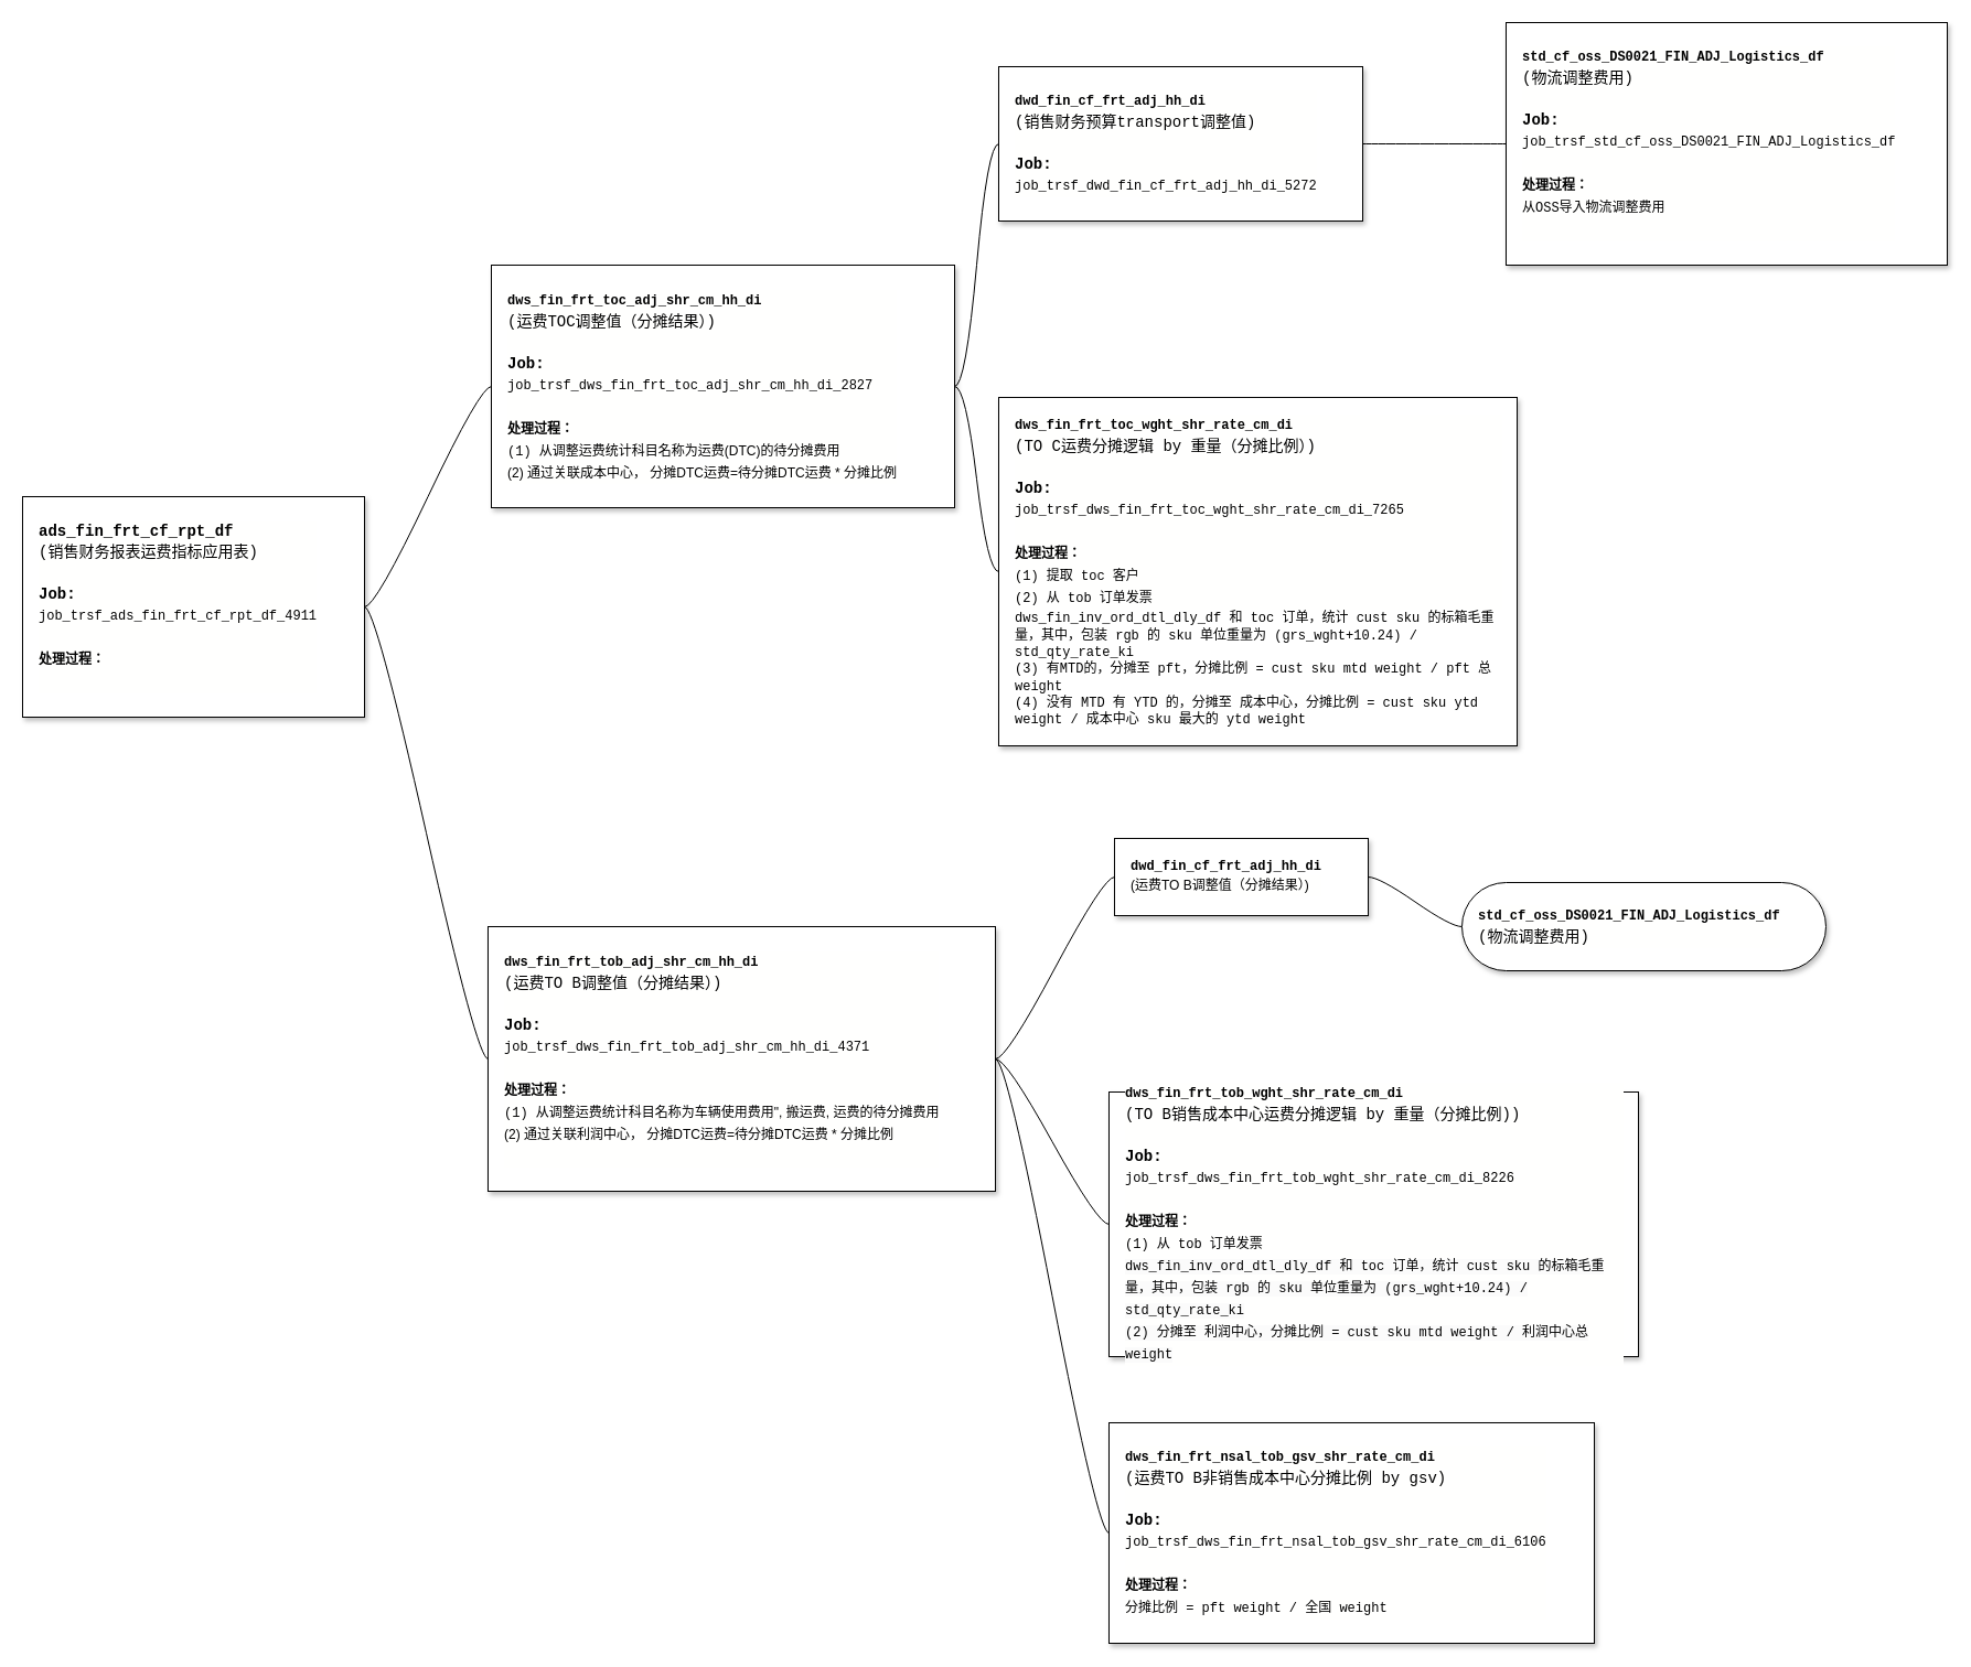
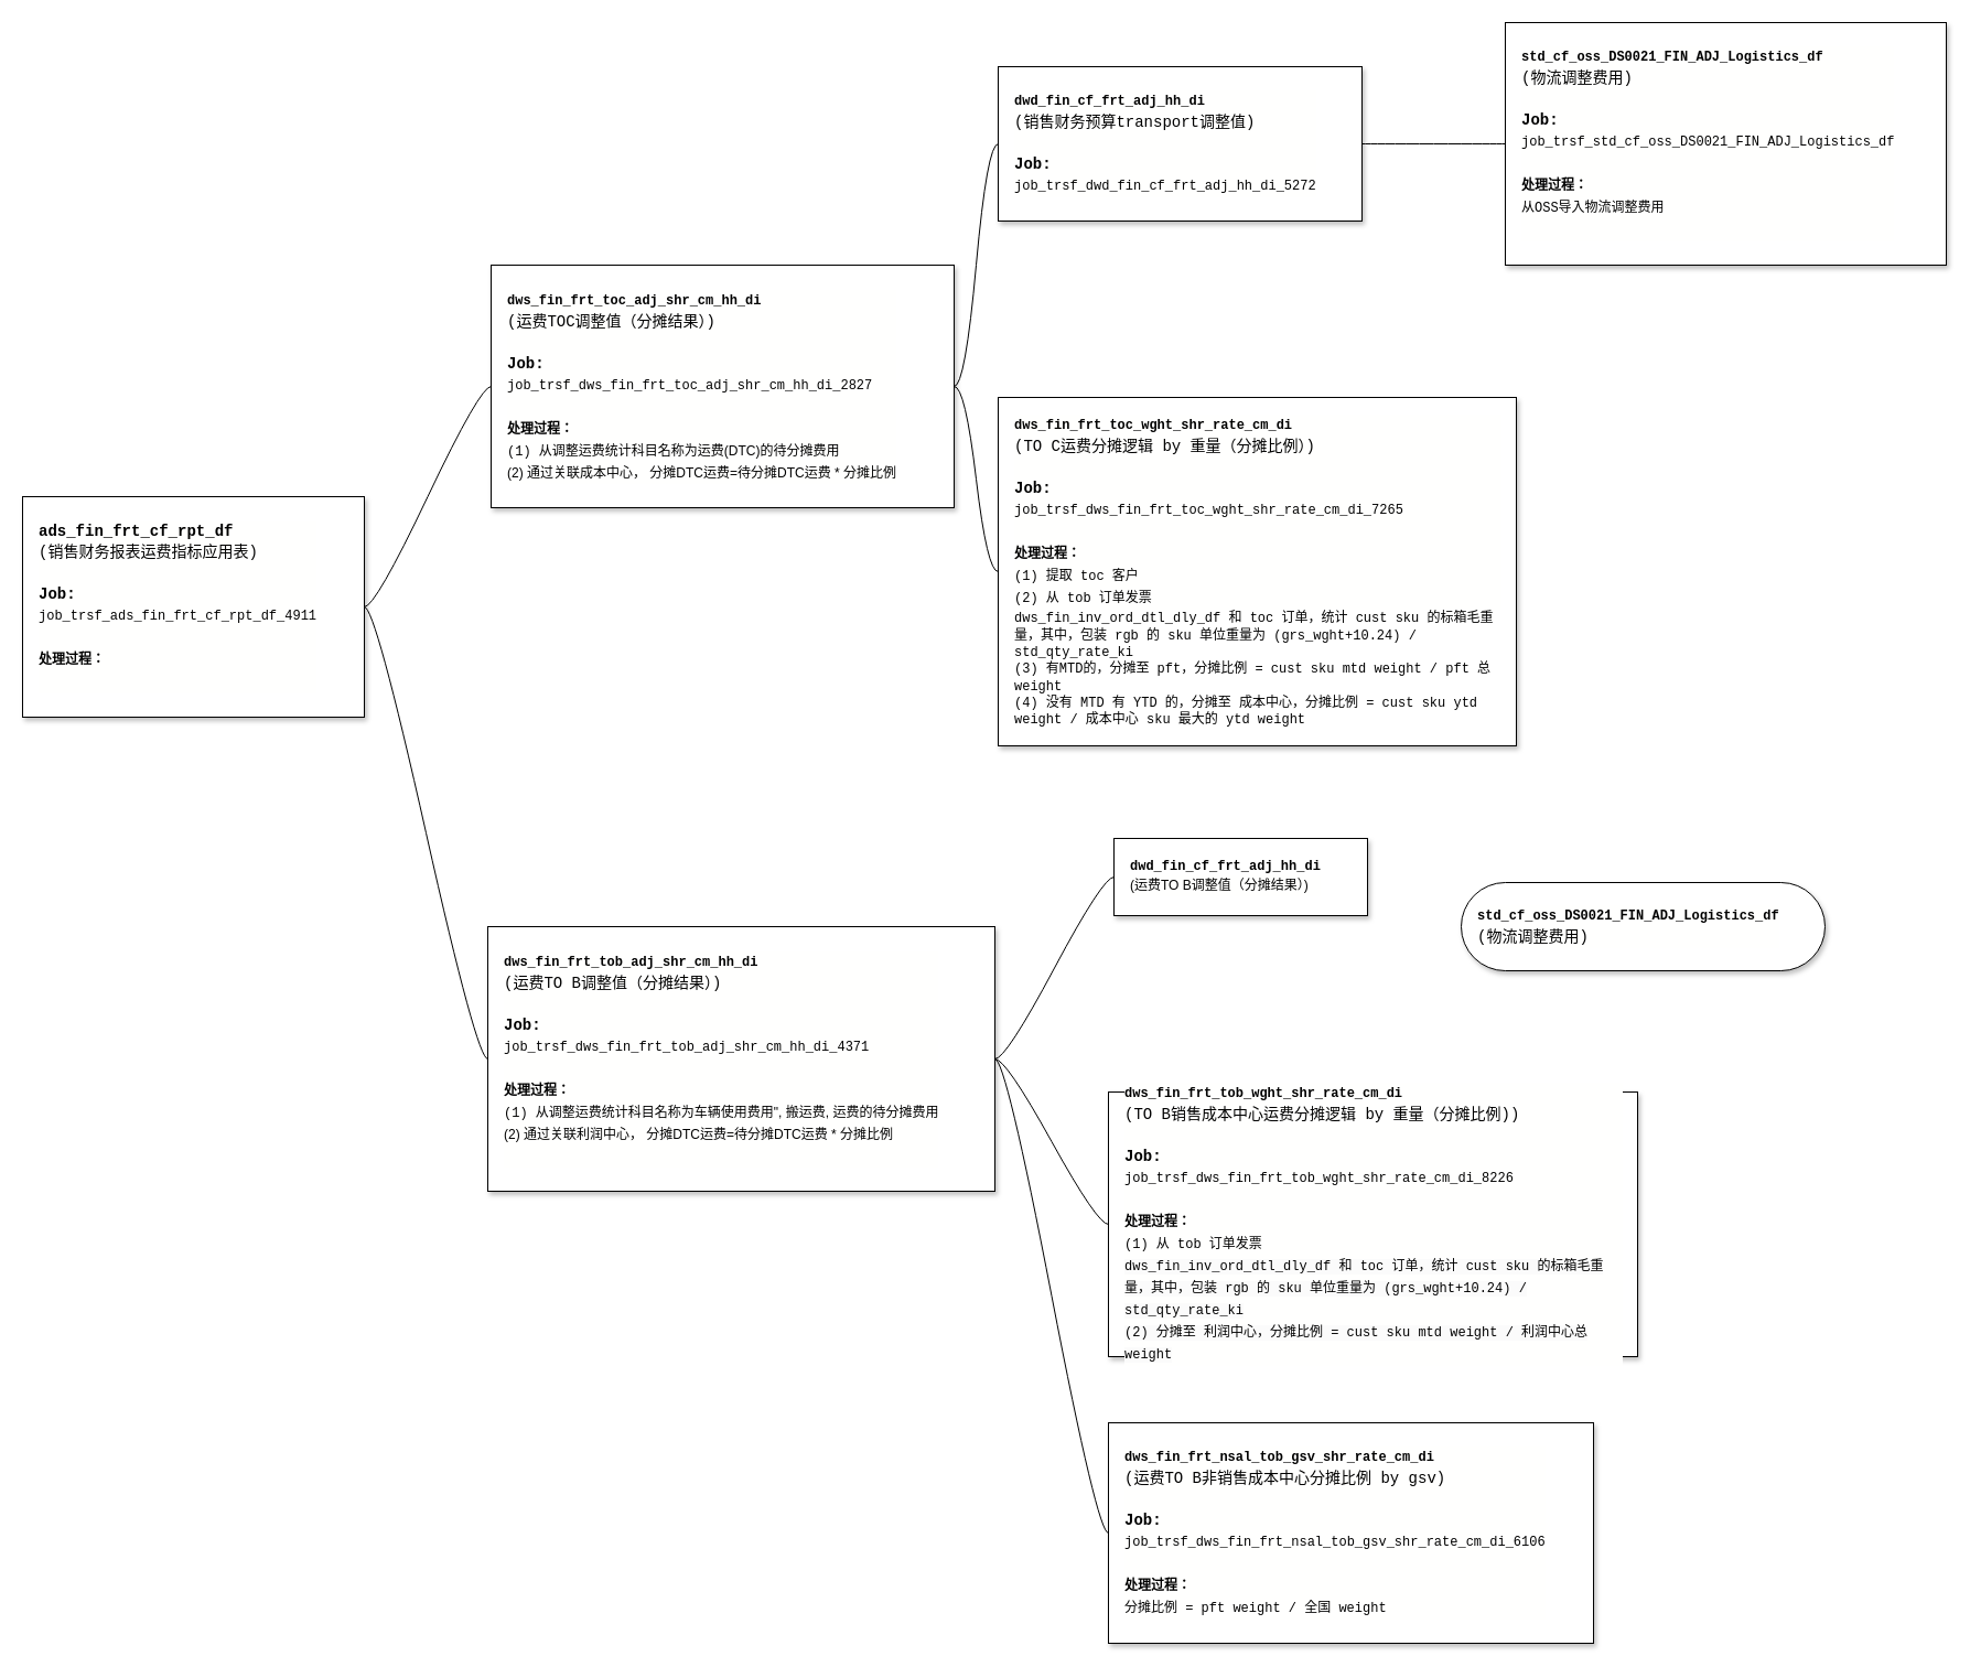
- <mxCell id="16" value="" style="edgeStyle=entityRelationEdgeStyle;rounded=0;orthogonalLoop=1;jettySize=auto;html=1;startArrow=none;endArrow=none;segment=10;curved=1;sourcePerimeterSpacing=0;targetPerimeterSpacing=0;" edge="1" parent="1" source="17" target="18"><mxGeometry relative="1" as="geometry" /></mxCell>
